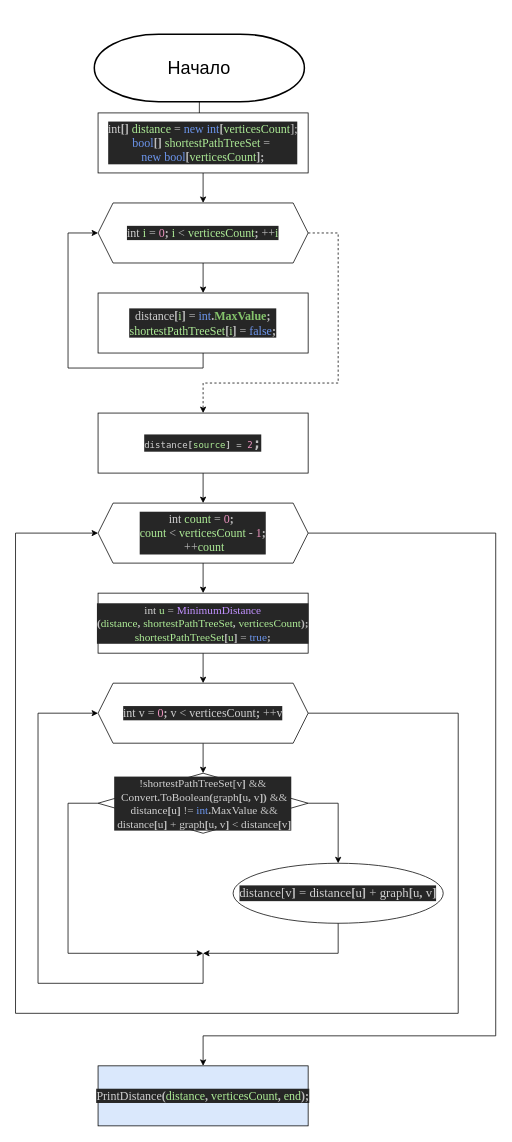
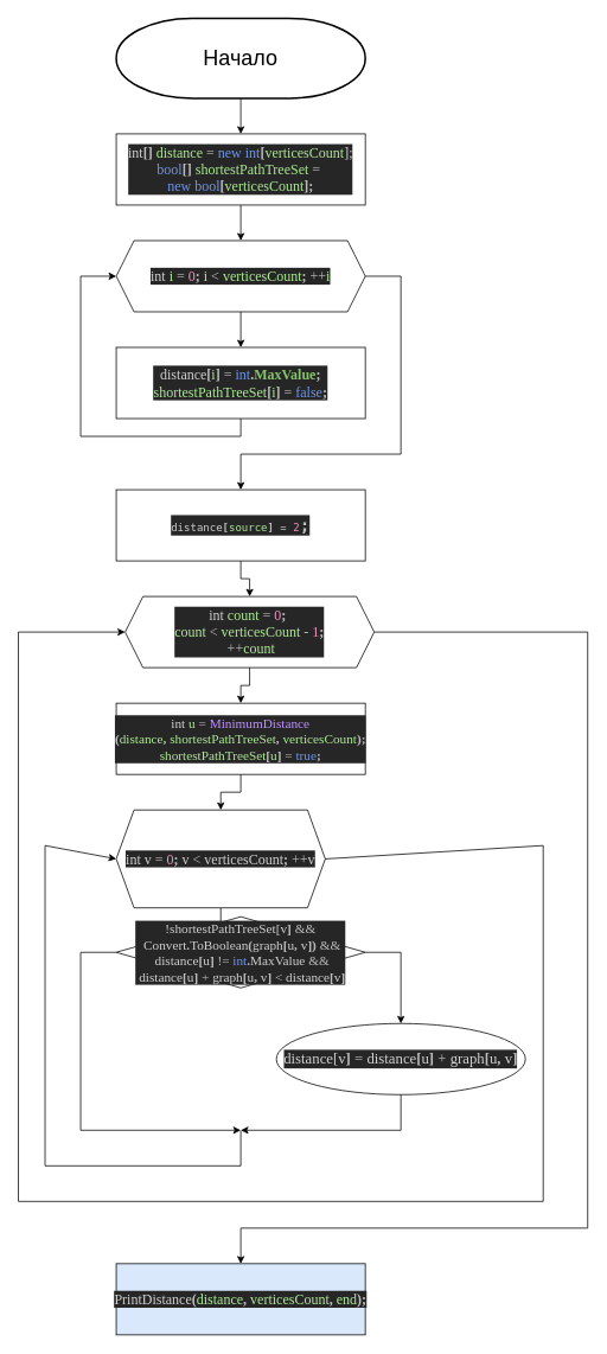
- <mxCell id="3" value="&lt;font style=&quot;font-size: 24px;&quot;&gt;Начало&lt;/font&gt;" style="strokeWidth=2;html=1;shape=mxgraph.flowchart.terminator;whiteSpace=wrap;" vertex="1" parent="1"><mxGeometry x="125" y="45" width="280" height="90" as="geometry" /></mxCell>
+ <mxCell id="3" value="&lt;font style=&quot;font-size: 24px;&quot;&gt;Начало&lt;/font&gt;" style="strokeWidth=2;html=1;shape=mxgraph.flowchart.terminator;whiteSpace=wrap;" vertex="1" parent="1"><mxGeometry x="130" y="20" width="280" height="90" as="geometry" /></mxCell>
- <mxCell id="7" style="edgeStyle=orthogonalEdgeStyle;rounded=0;orthogonalLoop=1;jettySize=auto;html=1;entryX=0.5;entryY=0;entryDx=0;entryDy=0;dashed=1;" edge="1" parent="1" source="8" target="12"><mxGeometry relative="1" as="geometry"><Array as="points"><mxPoint x="450" y="310" /><mxPoint x="450" y="510" /><mxPoint x="270" y="510" /></Array></mxGeometry></mxCell>
+ <mxCell id="7" style="edgeStyle=orthogonalEdgeStyle;rounded=0;orthogonalLoop=1;jettySize=auto;html=1;entryX=0.5;entryY=0;entryDx=0;entryDy=0;" edge="1" parent="1" source="8" target="12"><mxGeometry relative="1" as="geometry"><Array as="points"><mxPoint x="450" y="310" /><mxPoint x="450" y="510" /><mxPoint x="270" y="510" /></Array></mxGeometry></mxCell>
- <mxCell id="15" value="&lt;pre style=&quot;background-color: rgb(38, 38, 38); color: rgb(208, 208, 208); font-size: 16px;&quot;&gt;&lt;font style=&quot;font-size: 16px;&quot; face=&quot;Times New Roman&quot;&gt;int &lt;span style=&quot;color:#adeb96;&quot;&gt;count &lt;/span&gt;&lt;span style=&quot;color:#bdbdbd;&quot;&gt;= &lt;/span&gt;&lt;span style=&quot;color:#ed94c0;&quot;&gt;0&lt;/span&gt;&lt;span style=&quot;color:#bdbdbd;font-weight:bold;&quot;&gt;; &lt;/span&gt;&lt;span style=&quot;color:#adeb96;&quot;&gt;&lt;br&gt;count &lt;/span&gt;&lt;span style=&quot;color:#bdbdbd;&quot;&gt;&amp;lt; &lt;/span&gt;&lt;span style=&quot;color:#adeb96;&quot;&gt;verticesCount &lt;/span&gt;&lt;span style=&quot;color:#bdbdbd;&quot;&gt;- &lt;/span&gt;&lt;span style=&quot;color:#ed94c0;&quot;&gt;1&lt;/span&gt;&lt;span style=&quot;color:#bdbdbd;font-weight:bold;&quot;&gt;;&lt;br&gt; &lt;/span&gt;&lt;span style=&quot;color:#bdbdbd;&quot;&gt;++&lt;/span&gt;&lt;span style=&quot;color:#adeb96;&quot;&gt;count&lt;/span&gt;&lt;/font&gt;&lt;/pre&gt;" style="shape=hexagon;perimeter=hexagonPerimeter2;whiteSpace=wrap;html=1;fixedSize=1;" vertex="1" parent="1"><mxGeometry x="130" y="670" width="280" height="80" as="geometry" /></mxCell>
+ <mxCell id="15" value="&lt;pre style=&quot;background-color: rgb(38, 38, 38); color: rgb(208, 208, 208); font-size: 16px;&quot;&gt;&lt;font style=&quot;font-size: 16px;&quot; face=&quot;Times New Roman&quot;&gt;int &lt;span style=&quot;color:#adeb96;&quot;&gt;count &lt;/span&gt;&lt;span style=&quot;color:#bdbdbd;&quot;&gt;= &lt;/span&gt;&lt;span style=&quot;color:#ed94c0;&quot;&gt;0&lt;/span&gt;&lt;span style=&quot;color:#bdbdbd;font-weight:bold;&quot;&gt;; &lt;/span&gt;&lt;span style=&quot;color:#adeb96;&quot;&gt;&lt;br&gt;count &lt;/span&gt;&lt;span style=&quot;color:#bdbdbd;&quot;&gt;&amp;lt; &lt;/span&gt;&lt;span style=&quot;color:#adeb96;&quot;&gt;verticesCount &lt;/span&gt;&lt;span style=&quot;color:#bdbdbd;&quot;&gt;- &lt;/span&gt;&lt;span style=&quot;color:#ed94c0;&quot;&gt;1&lt;/span&gt;&lt;span style=&quot;color:#bdbdbd;font-weight:bold;&quot;&gt;;&lt;br&gt; &lt;/span&gt;&lt;span style=&quot;color:#bdbdbd;&quot;&gt;++&lt;/span&gt;&lt;span style=&quot;color:#adeb96;&quot;&gt;count&lt;/span&gt;&lt;/font&gt;&lt;/pre&gt;" style="shape=hexagon;perimeter=hexagonPerimeter2;whiteSpace=wrap;html=1;fixedSize=1;" vertex="1" parent="1"><mxGeometry x="140" y="670" width="280" height="80" as="geometry" /></mxCell>
- <mxCell id="19" value="&lt;pre style=&quot;background-color: rgb(38, 38, 38); color: rgb(208, 208, 208); font-size: 16px;&quot;&gt;&lt;font style=&quot;font-size: 16px;&quot; face=&quot;Times New Roman&quot;&gt;int v &lt;span style=&quot;color:#bdbdbd;&quot;&gt;= &lt;/span&gt;&lt;span style=&quot;color:#ed94c0;&quot;&gt;0&lt;/span&gt;&lt;span style=&quot;color:#bdbdbd;font-weight:bold;&quot;&gt;; &lt;/span&gt;v &lt;span style=&quot;color:#bdbdbd;&quot;&gt;&amp;lt; &lt;/span&gt;verticesCount&lt;span style=&quot;color:#bdbdbd;font-weight:bold;&quot;&gt;; &lt;/span&gt;&lt;span style=&quot;color:#bdbdbd;&quot;&gt;++&lt;/span&gt;v&lt;/font&gt;&lt;/pre&gt;" style="shape=hexagon;perimeter=hexagonPerimeter2;whiteSpace=wrap;html=1;fixedSize=1;" vertex="1" parent="1"><mxGeometry x="130" y="910" width="280" height="80" as="geometry" /></mxCell>
+ <mxCell id="19" value="&lt;pre style=&quot;background-color: rgb(38, 38, 38); color: rgb(208, 208, 208); font-size: 16px;&quot;&gt;&lt;font style=&quot;font-size: 16px;&quot; face=&quot;Times New Roman&quot;&gt;int v &lt;span style=&quot;color:#bdbdbd;&quot;&gt;= &lt;/span&gt;&lt;span style=&quot;color:#ed94c0;&quot;&gt;0&lt;/span&gt;&lt;span style=&quot;color:#bdbdbd;font-weight:bold;&quot;&gt;; &lt;/span&gt;v &lt;span style=&quot;color:#bdbdbd;&quot;&gt;&amp;lt; &lt;/span&gt;verticesCount&lt;span style=&quot;color:#bdbdbd;font-weight:bold;&quot;&gt;; &lt;/span&gt;&lt;span style=&quot;color:#bdbdbd;&quot;&gt;++&lt;/span&gt;v&lt;/font&gt;&lt;/pre&gt;" style="shape=hexagon;perimeter=hexagonPerimeter2;whiteSpace=wrap;html=1;fixedSize=1;" vertex="1" parent="1"><mxGeometry x="130" y="910" width="235" height="110" as="geometry" /></mxCell>
